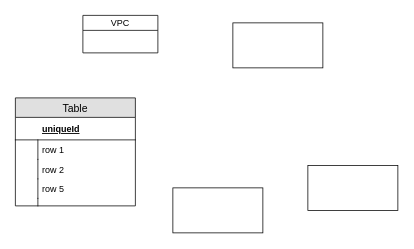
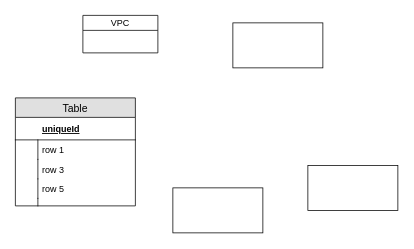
- <mxCell id="10" value="row 2" style="shape=partialRectangle;top=0;left=0;right=0;bottom=0;align=left;verticalAlign=top;fillColor=none;spacingLeft=34;spacingRight=4;overflow=hidden;rotatable=0;points=[[0,0.5],[1,0.5]];portConstraint=eastwest;dropTarget=0;fontSize=12;" vertex="1" parent="6"><mxGeometry y="82" width="160" height="26" as="geometry" /></mxCell>
+ <mxCell id="10" value="row 3" style="shape=partialRectangle;top=0;left=0;right=0;bottom=0;align=left;verticalAlign=top;fillColor=none;spacingLeft=34;spacingRight=4;overflow=hidden;rotatable=0;points=[[0,0.5],[1,0.5]];portConstraint=eastwest;dropTarget=0;fontSize=12;" vertex="1" parent="6"><mxGeometry y="82" width="160" height="26" as="geometry" /></mxCell>
